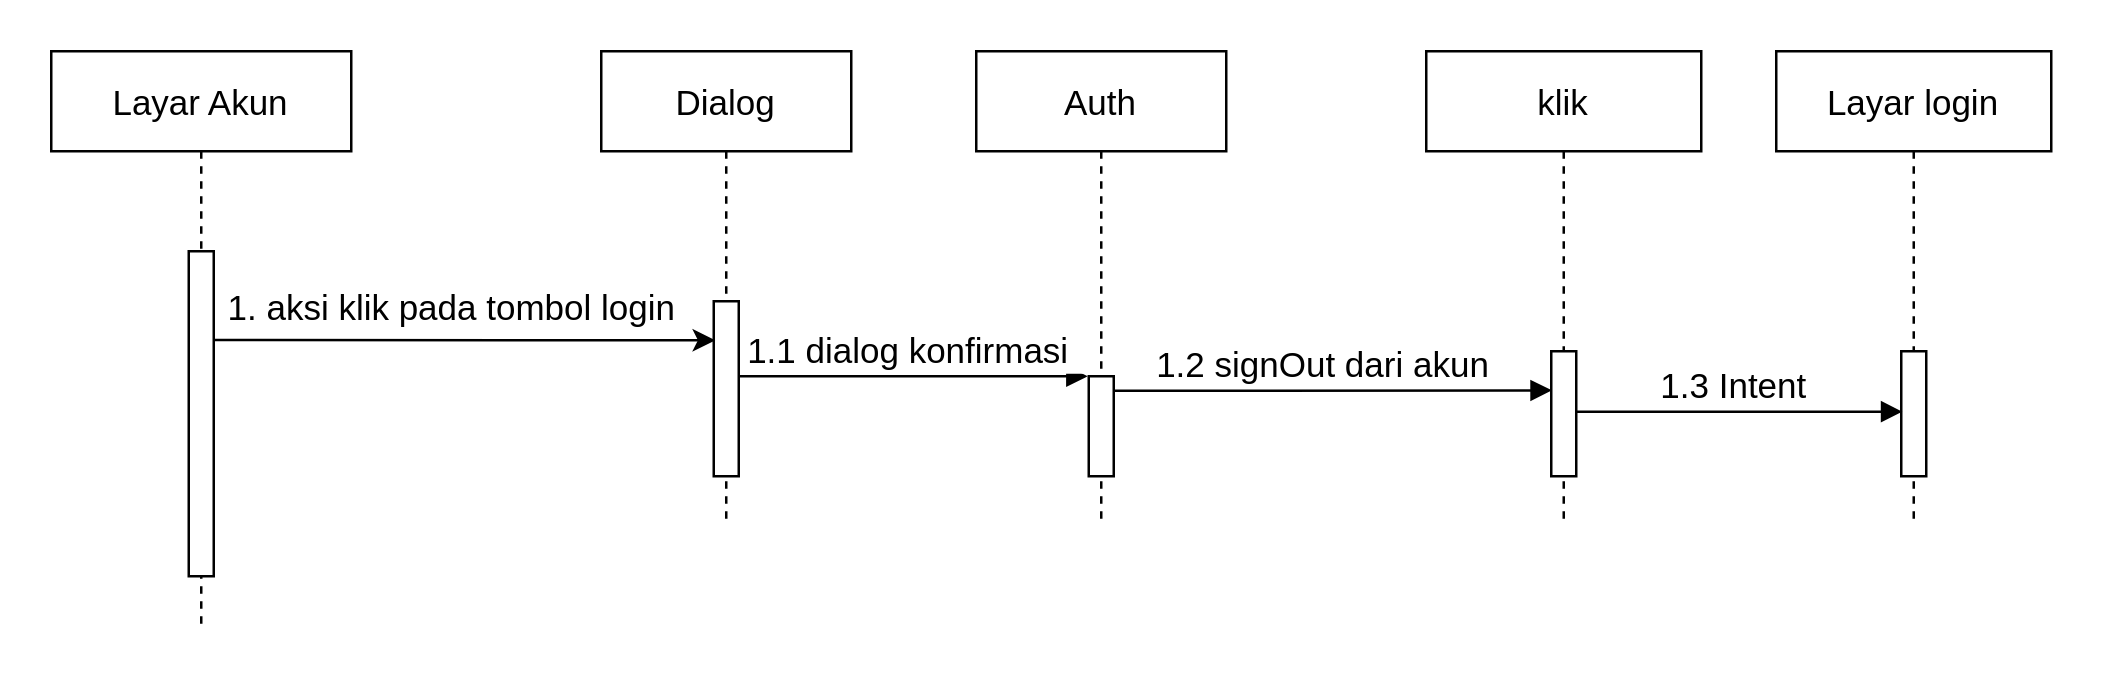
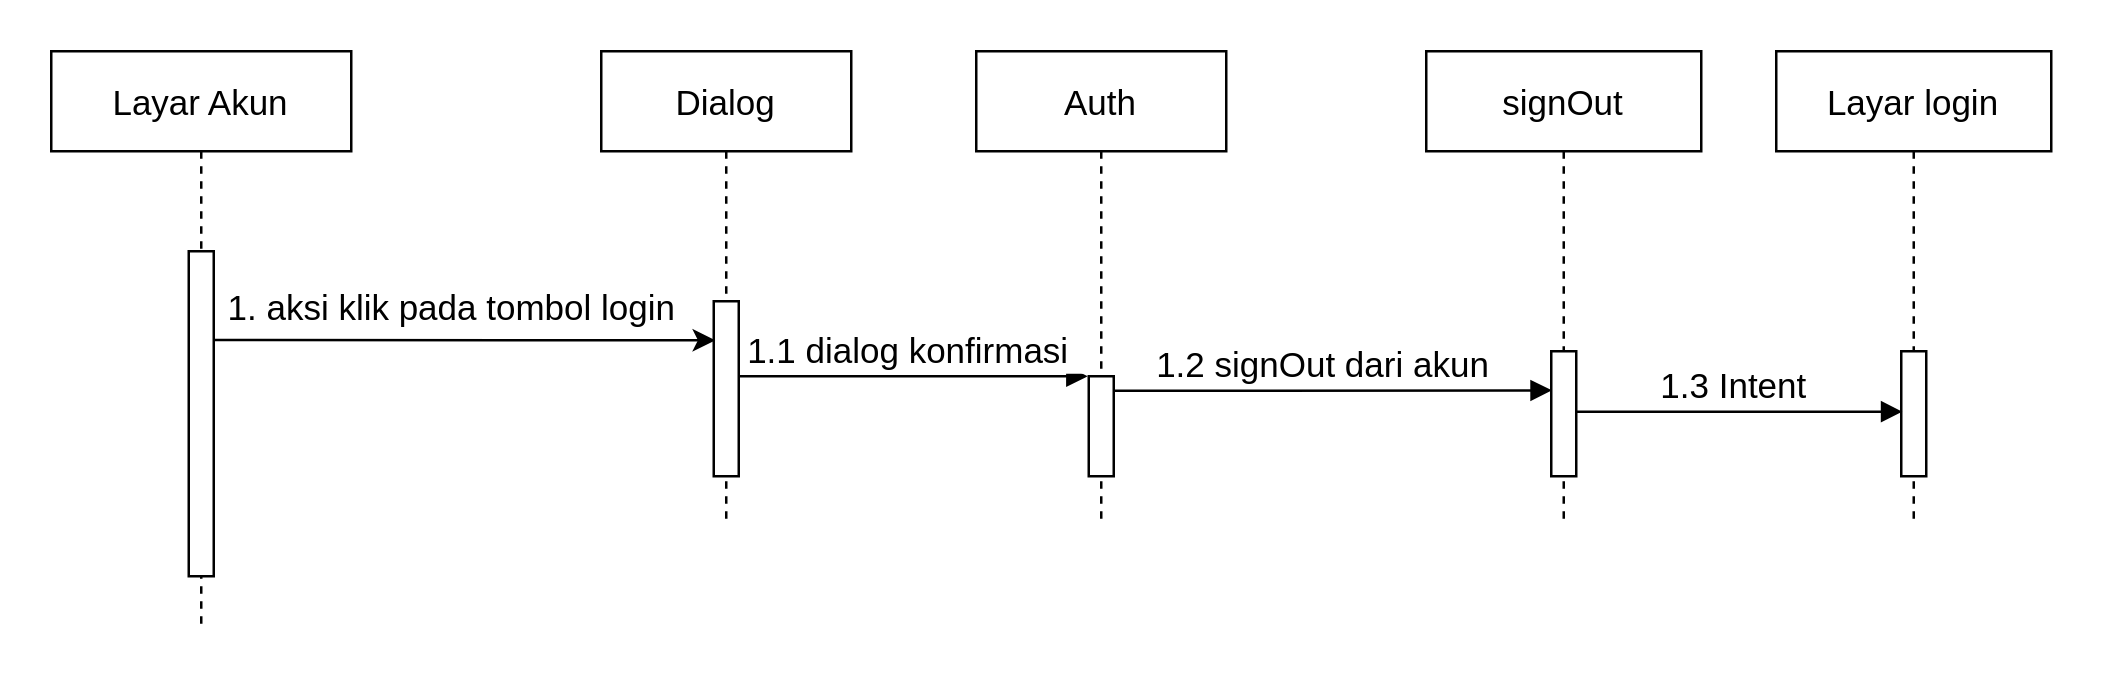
- <mxCell id="11" value="klik" style="shape=umlLifeline;perimeter=lifelinePerimeter;container=1;collapsible=0;recursiveResize=0;rounded=0;shadow=0;strokeWidth=1;fontSize=14;" parent="1" vertex="1"><mxGeometry x="570" y="20" width="110" height="190" as="geometry" /></mxCell>
+ <mxCell id="11" value="signOut" style="shape=umlLifeline;perimeter=lifelinePerimeter;container=1;collapsible=0;recursiveResize=0;rounded=0;shadow=0;strokeWidth=1;fontSize=14;" parent="1" vertex="1"><mxGeometry x="570" y="20" width="110" height="190" as="geometry" /></mxCell>
